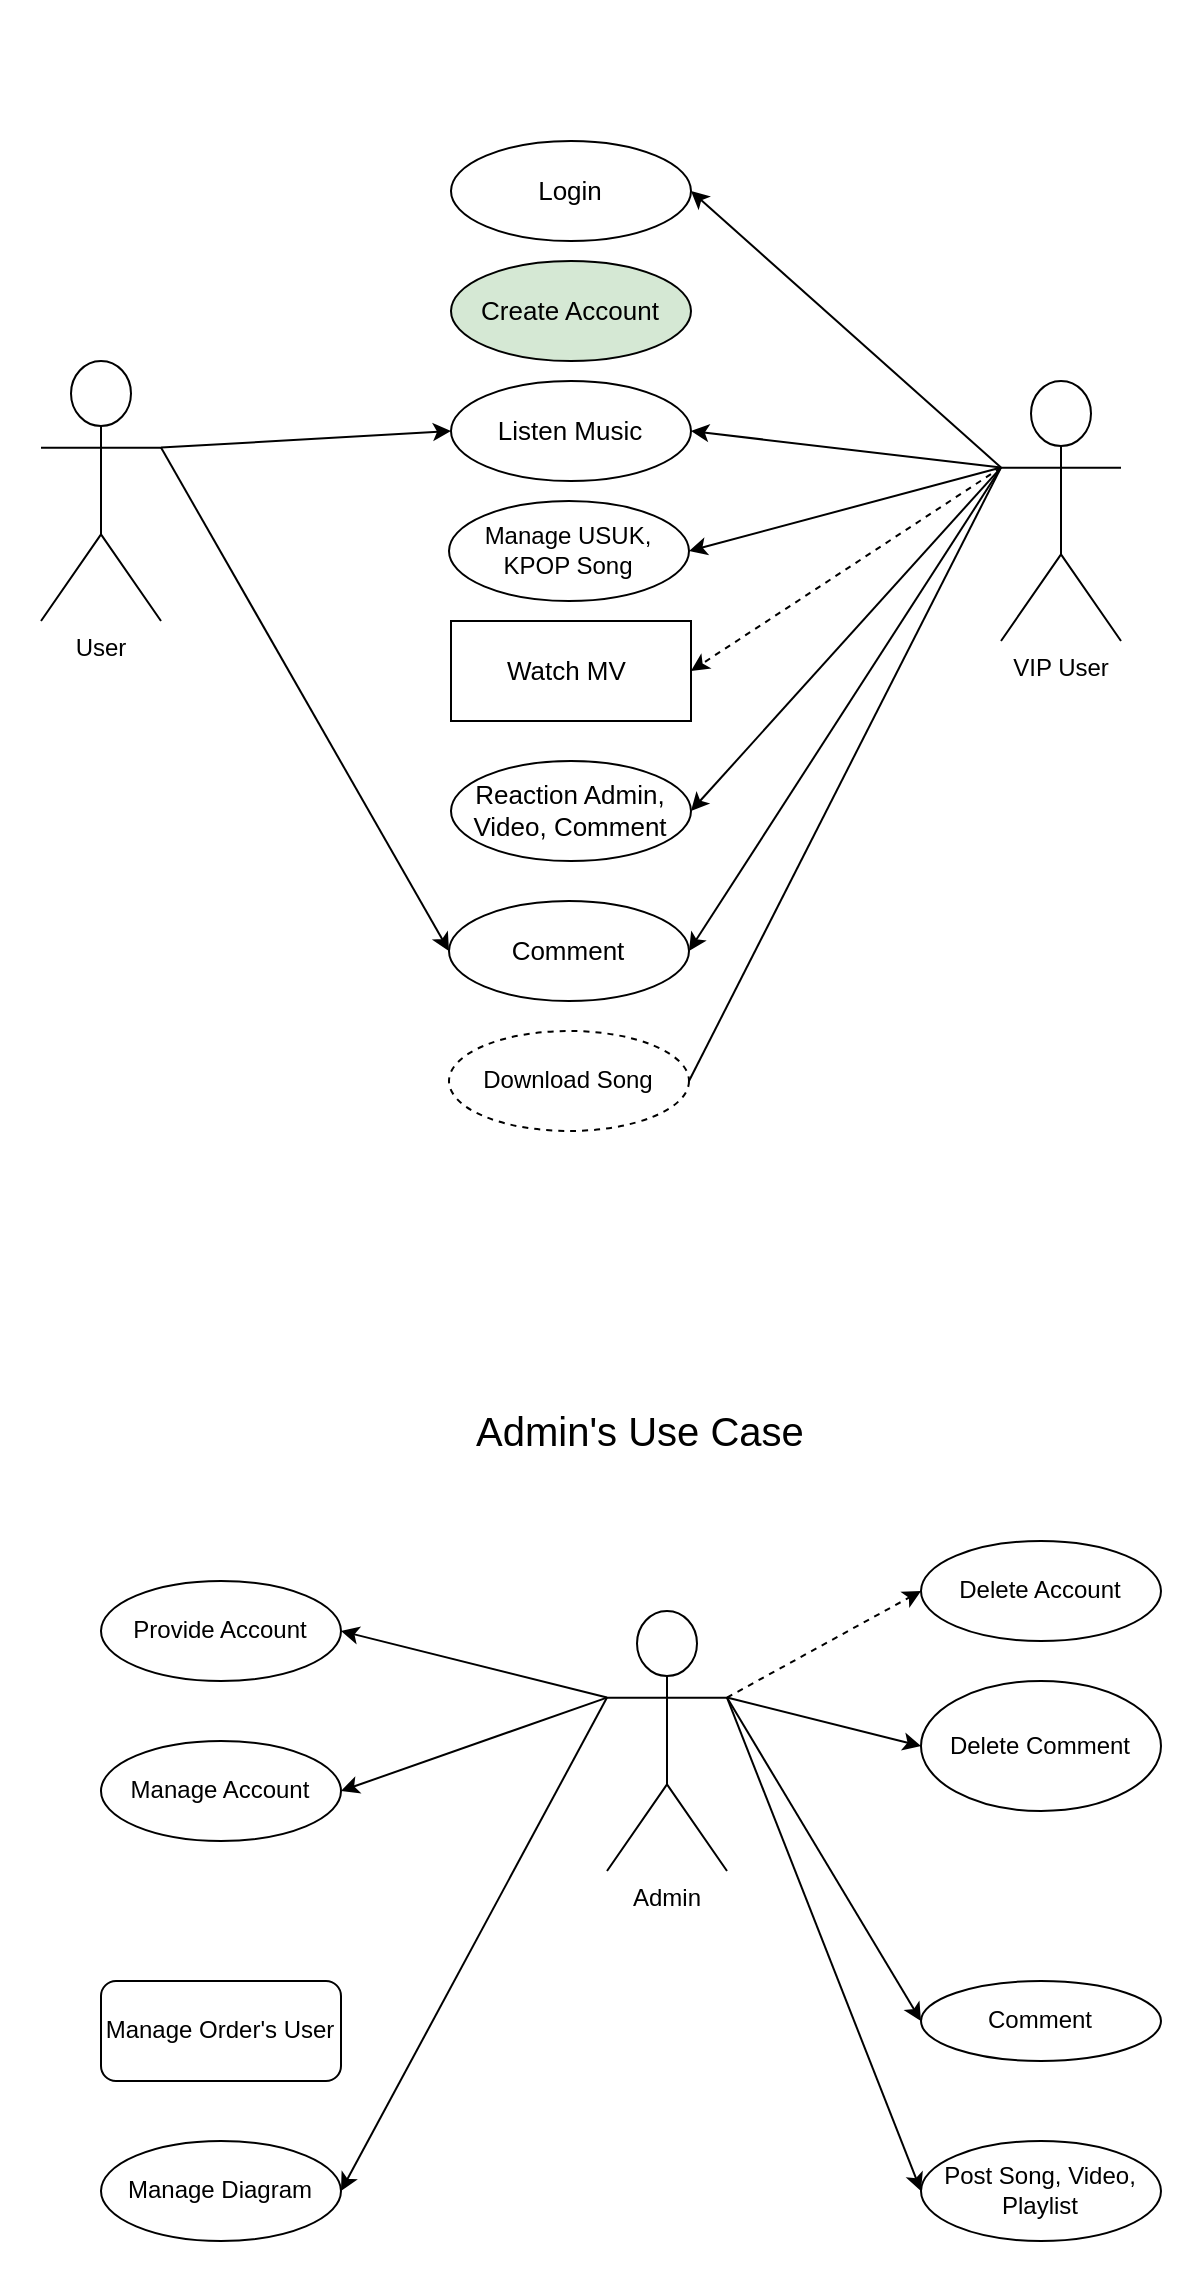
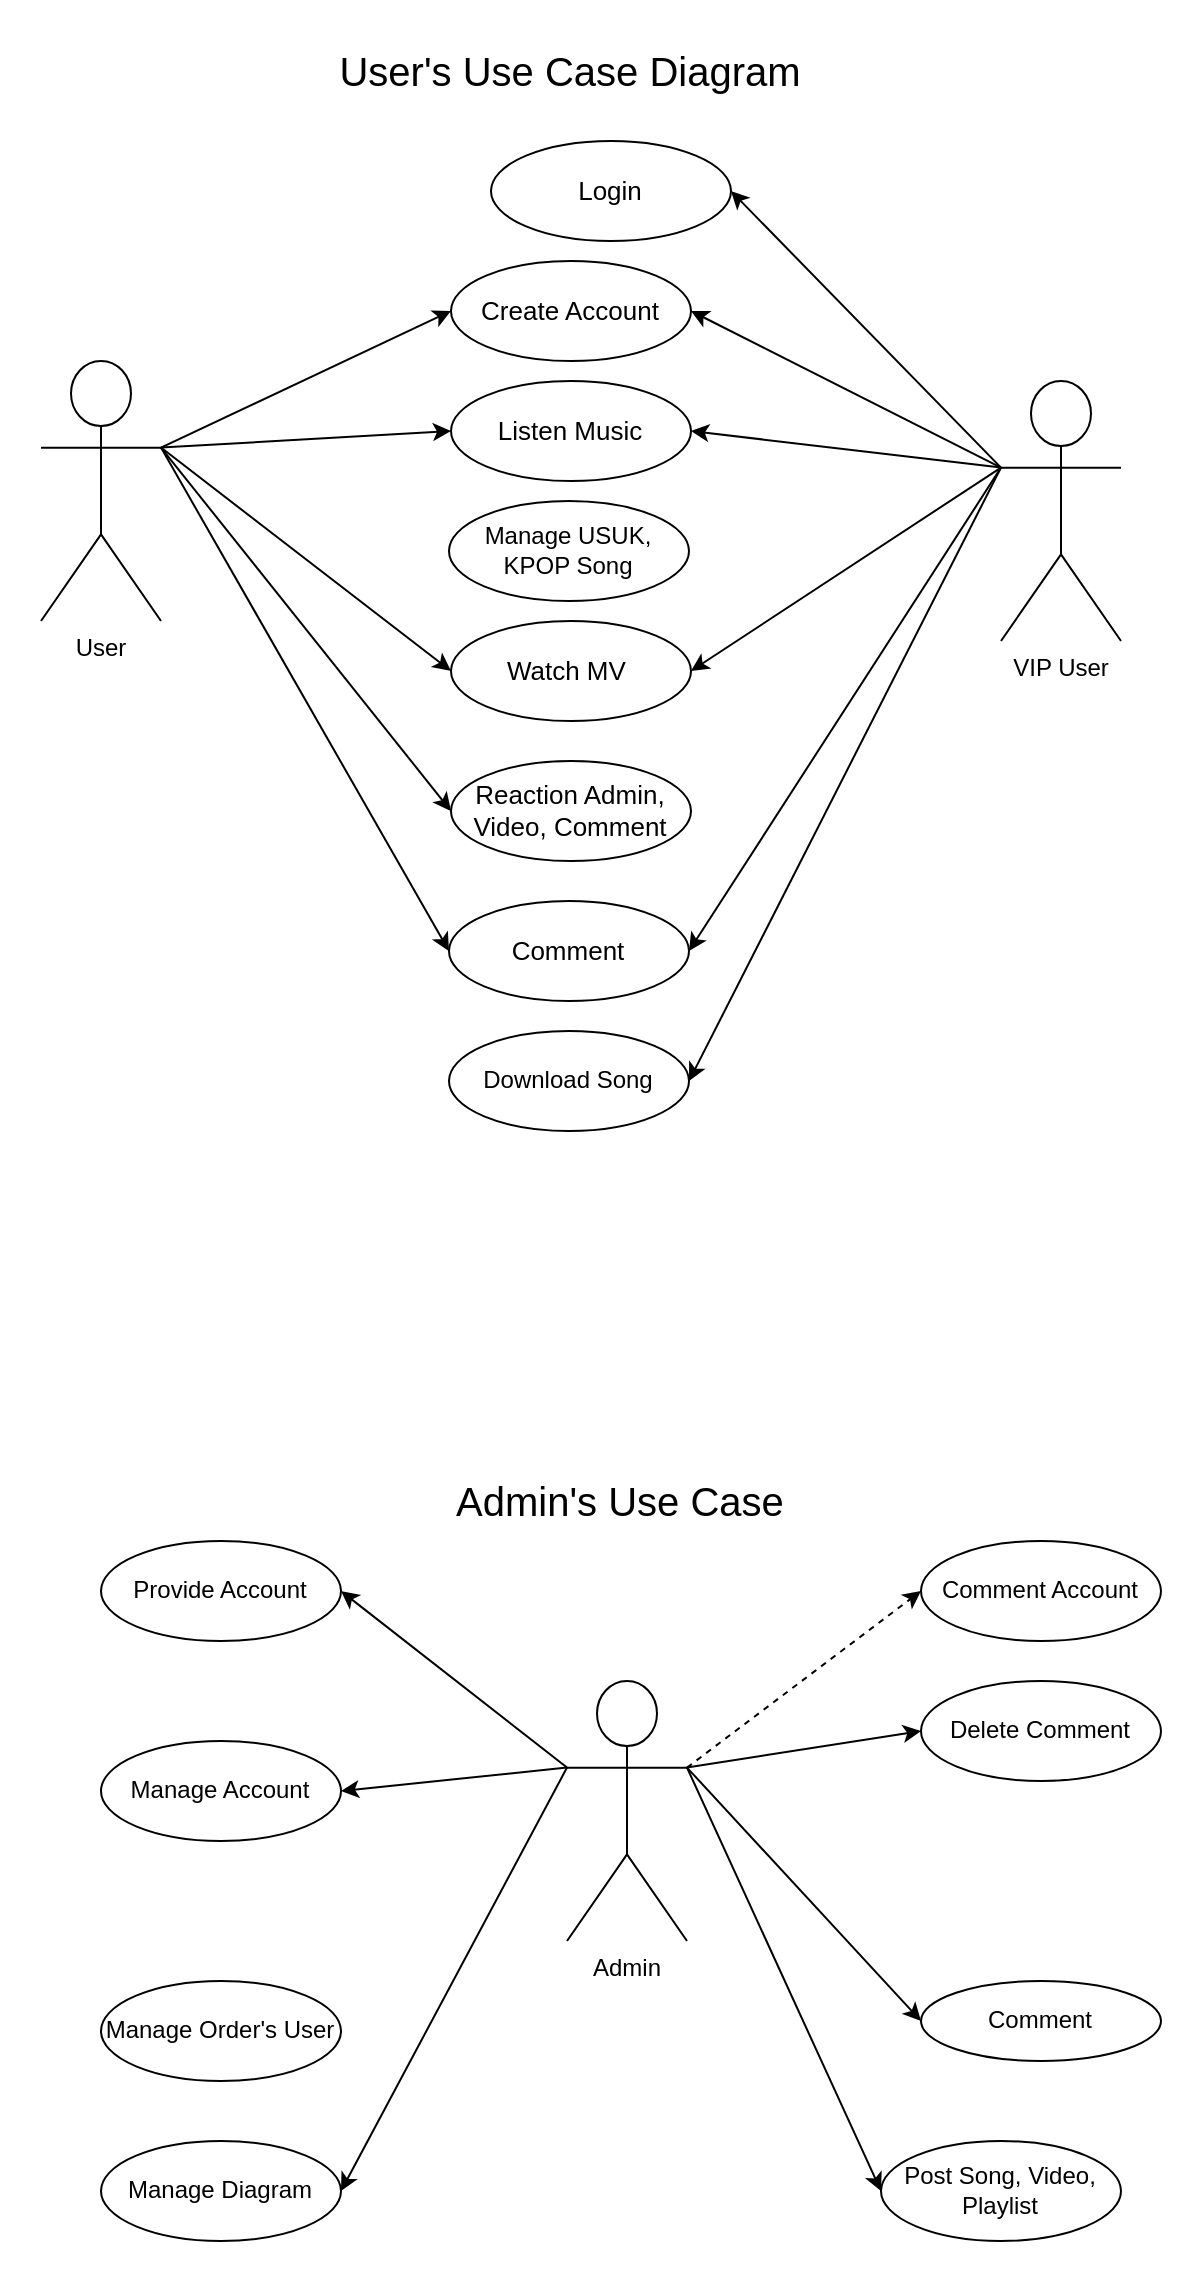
+ <mxCell id="4" value="User's Use Case Diagram" style="text;html=1;strokeColor=none;fillColor=none;align=center;verticalAlign=middle;whiteSpace=wrap;rounded=0;fontSize=20;" parent="1" vertex="1"><mxGeometry x="160" y="20" width="250" height="30" as="geometry" /></mxCell>
- <mxCell id="5" value="Login" style="ellipse;whiteSpace=wrap;html=1;fontSize=13;" parent="1" vertex="1"><mxGeometry x="225" y="70" width="120" height="50" as="geometry" /></mxCell>
+ <mxCell id="5" value="Login" style="ellipse;whiteSpace=wrap;html=1;fontSize=13;" parent="1" vertex="1"><mxGeometry x="245" y="70" width="120" height="50" as="geometry" /></mxCell>
- <mxCell id="6" value="Create Account" style="ellipse;whiteSpace=wrap;html=1;fontSize=13;fillColor=#d5e8d4;" parent="1" vertex="1"><mxGeometry x="225" y="130" width="120" height="50" as="geometry" /></mxCell>
+ <mxCell id="6" value="Create Account" style="ellipse;whiteSpace=wrap;html=1;fontSize=13;" parent="1" vertex="1"><mxGeometry x="225" y="130" width="120" height="50" as="geometry" /></mxCell>
+ <mxCell id="13" value="" style="endArrow=classic;html=1;rounded=0;exitX=1;exitY=0.333;exitDx=0;exitDy=0;exitPerimeter=0;entryX=0;entryY=0.5;entryDx=0;entryDy=0;" edge="1" parent="1" source="2" target="6"><mxGeometry width="50" height="50" relative="1" as="geometry"><mxPoint x="90" y="233.333" as="sourcePoint" /><mxPoint x="235" y="105" as="targetPoint" /></mxGeometry></mxCell>
+ <mxCell id="19" value="" style="endArrow=classic;html=1;rounded=0;exitX=0;exitY=0.333;exitDx=0;exitDy=0;exitPerimeter=0;entryX=1;entryY=0.5;entryDx=0;entryDy=0;" edge="1" parent="1" source="3" target="6"><mxGeometry width="50" height="50" relative="1" as="geometry"><mxPoint x="510" y="243.333" as="sourcePoint" /><mxPoint x="355" y="105" as="targetPoint" /></mxGeometry></mxCell>
- <mxCell id="21" value="" style="endArrow=classic;html=1;rounded=0;exitX=0;exitY=0.333;exitDx=0;exitDy=0;exitPerimeter=0;entryX=1;entryY=0.5;entryDx=0;entryDy=0;" edge="1" parent="1" source="3" target="12"><mxGeometry width="50" height="50" relative="1" as="geometry"><mxPoint x="530" y="263.333" as="sourcePoint" /><mxPoint x="375" y="125" as="targetPoint" /></mxGeometry></mxCell>
+ <mxCell id="15" value="" style="endArrow=classic;html=1;rounded=0;exitX=1;exitY=0.333;exitDx=0;exitDy=0;exitPerimeter=0;entryX=0;entryY=0.5;entryDx=0;entryDy=0;" edge="1" parent="1" source="2" target="10"><mxGeometry width="50" height="50" relative="1" as="geometry"><mxPoint x="110" y="253.333" as="sourcePoint" /><mxPoint x="255" y="125" as="targetPoint" /></mxGeometry></mxCell>
- <mxCell id="22" value="" style="endArrow=classic;html=1;rounded=0;exitX=0;exitY=0.333;exitDx=0;exitDy=0;exitPerimeter=0;entryX=1;entryY=0.5;entryDx=0;entryDy=0;dashed=1;" edge="1" parent="1" source="3" target="10"><mxGeometry width="50" height="50" relative="1" as="geometry"><mxPoint x="540" y="273.333" as="sourcePoint" /><mxPoint x="385" y="135" as="targetPoint" /></mxGeometry></mxCell>
+ <mxCell id="22" value="" style="endArrow=classic;html=1;rounded=0;exitX=0;exitY=0.333;exitDx=0;exitDy=0;exitPerimeter=0;entryX=1;entryY=0.5;entryDx=0;entryDy=0;" edge="1" parent="1" source="3" target="10"><mxGeometry width="50" height="50" relative="1" as="geometry"><mxPoint x="540" y="273.333" as="sourcePoint" /><mxPoint x="385" y="135" as="targetPoint" /></mxGeometry></mxCell>
+ <mxCell id="16" value="" style="endArrow=classic;html=1;rounded=0;exitX=1;exitY=0.333;exitDx=0;exitDy=0;exitPerimeter=0;entryX=0;entryY=0.5;entryDx=0;entryDy=0;" edge="1" parent="1" source="2" target="9"><mxGeometry width="50" height="50" relative="1" as="geometry"><mxPoint x="120" y="263.333" as="sourcePoint" /><mxPoint x="265" y="135" as="targetPoint" /></mxGeometry></mxCell>
- <mxCell id="23" value="" style="endArrow=classic;html=1;rounded=0;exitX=0;exitY=0.333;exitDx=0;exitDy=0;exitPerimeter=0;entryX=1;entryY=0.5;entryDx=0;entryDy=0;" edge="1" parent="1" source="3" target="9"><mxGeometry width="50" height="50" relative="1" as="geometry"><mxPoint x="550" y="283.333" as="sourcePoint" /><mxPoint x="395" y="145" as="targetPoint" /></mxGeometry></mxCell>
- <mxCell id="10" value="Watch MV&amp;nbsp;" style="whiteSpace=wrap;html=1;fontSize=13;rounded=0;" parent="1" vertex="1"><mxGeometry x="225" y="310" width="120" height="50" as="geometry" /></mxCell>
+ <mxCell id="10" value="Watch MV&amp;nbsp;" style="ellipse;whiteSpace=wrap;html=1;fontSize=13;" parent="1" vertex="1"><mxGeometry x="225" y="310" width="120" height="50" as="geometry" /></mxCell>
- <mxCell id="25" value="" style="endArrow=none;html=1;rounded=0;exitX=0;exitY=0.333;exitDx=0;exitDy=0;exitPerimeter=0;entryX=1;entryY=0.5;entryDx=0;entryDy=0;" edge="1" parent="1" source="3" target="11"><mxGeometry width="50" height="50" relative="1" as="geometry"><mxPoint x="520" y="253.333" as="sourcePoint" /><mxPoint x="365" y="425" as="targetPoint" /></mxGeometry></mxCell>
+ <mxCell id="25" value="" style="endArrow=classic;html=1;rounded=0;exitX=0;exitY=0.333;exitDx=0;exitDy=0;exitPerimeter=0;entryX=1;entryY=0.5;entryDx=0;entryDy=0;" edge="1" parent="1" source="3" target="11"><mxGeometry width="50" height="50" relative="1" as="geometry"><mxPoint x="520" y="253.333" as="sourcePoint" /><mxPoint x="365" y="425" as="targetPoint" /></mxGeometry></mxCell>
- <mxCell id="11" value="Download Song" style="ellipse;whiteSpace=wrap;html=1;dashed=1;" vertex="1" parent="1"><mxGeometry x="224" y="515" width="120" height="50" as="geometry" /></mxCell>
+ <mxCell id="11" value="Download Song" style="ellipse;whiteSpace=wrap;html=1;" vertex="1" parent="1"><mxGeometry x="224" y="515" width="120" height="50" as="geometry" /></mxCell>
- <mxCell id="27" value="&lt;font style=&quot;font-size: 20px;&quot;&gt;Admin's Use Case&lt;/font&gt;" style="text;html=1;strokeColor=none;fillColor=none;align=center;verticalAlign=middle;whiteSpace=wrap;rounded=0;" vertex="1" parent="1"><mxGeometry x="220" y="695" width="200" height="40" as="geometry" /></mxCell>
+ <mxCell id="27" value="&lt;font style=&quot;font-size: 20px;&quot;&gt;Admin's Use Case&lt;/font&gt;" style="text;html=1;strokeColor=none;fillColor=none;align=center;verticalAlign=middle;whiteSpace=wrap;rounded=0;" vertex="1" parent="1"><mxGeometry x="210" y="730" width="200" height="40" as="geometry" /></mxCell>
- <mxCell id="31" value="Delete Account" style="ellipse;whiteSpace=wrap;html=1;" vertex="1" parent="1"><mxGeometry x="460" y="770" width="120" height="50" as="geometry" /></mxCell>
+ <mxCell id="31" value="Comment Account" style="ellipse;whiteSpace=wrap;html=1;" vertex="1" parent="1"><mxGeometry x="460" y="770" width="120" height="50" as="geometry" /></mxCell>
- <mxCell id="28" value="Provide Account" style="ellipse;whiteSpace=wrap;html=1;" vertex="1" parent="1"><mxGeometry x="50" y="790" width="120" height="50" as="geometry" /></mxCell>
+ <mxCell id="28" value="Provide Account" style="ellipse;whiteSpace=wrap;html=1;" vertex="1" parent="1"><mxGeometry x="50" y="770" width="120" height="50" as="geometry" /></mxCell>
- <mxCell id="26" value="Admin" style="shape=umlActor;verticalLabelPosition=bottom;verticalAlign=top;html=1;outlineConnect=0;" vertex="1" parent="1"><mxGeometry x="303" y="805" width="60" height="130" as="geometry" /></mxCell>
+ <mxCell id="26" value="Admin" style="shape=umlActor;verticalLabelPosition=bottom;verticalAlign=top;html=1;outlineConnect=0;" vertex="1" parent="1"><mxGeometry x="283" y="840" width="60" height="130" as="geometry" /></mxCell>
- <mxCell id="33" value="Delete Comment" style="ellipse;whiteSpace=wrap;html=1;" vertex="1" parent="1"><mxGeometry x="460" y="840" width="120" height="65" as="geometry" /></mxCell>
+ <mxCell id="33" value="Delete Comment" style="ellipse;whiteSpace=wrap;html=1;" vertex="1" parent="1"><mxGeometry x="460" y="840" width="120" height="50" as="geometry" /></mxCell>
- <mxCell id="30" value="Manage Order's User" style="whiteSpace=wrap;html=1;rounded=1;" vertex="1" parent="1"><mxGeometry x="50" y="990" width="120" height="50" as="geometry" /></mxCell>
+ <mxCell id="30" value="Manage Order's User" style="ellipse;whiteSpace=wrap;html=1;" vertex="1" parent="1"><mxGeometry x="50" y="990" width="120" height="50" as="geometry" /></mxCell>
- <mxCell id="35" value="Post Song, Video, Playlist" style="ellipse;whiteSpace=wrap;html=1;" vertex="1" parent="1"><mxGeometry x="460" y="1070" width="120" height="50" as="geometry" /></mxCell>
+ <mxCell id="35" value="Post Song, Video, Playlist" style="ellipse;whiteSpace=wrap;html=1;" vertex="1" parent="1"><mxGeometry x="440" y="1070" width="120" height="50" as="geometry" /></mxCell>
